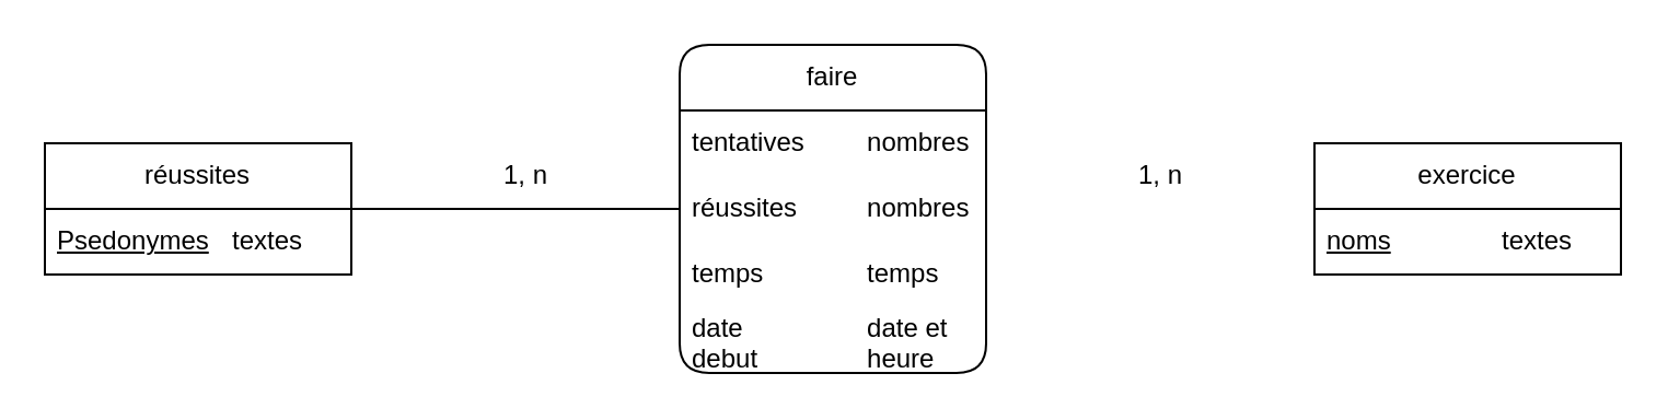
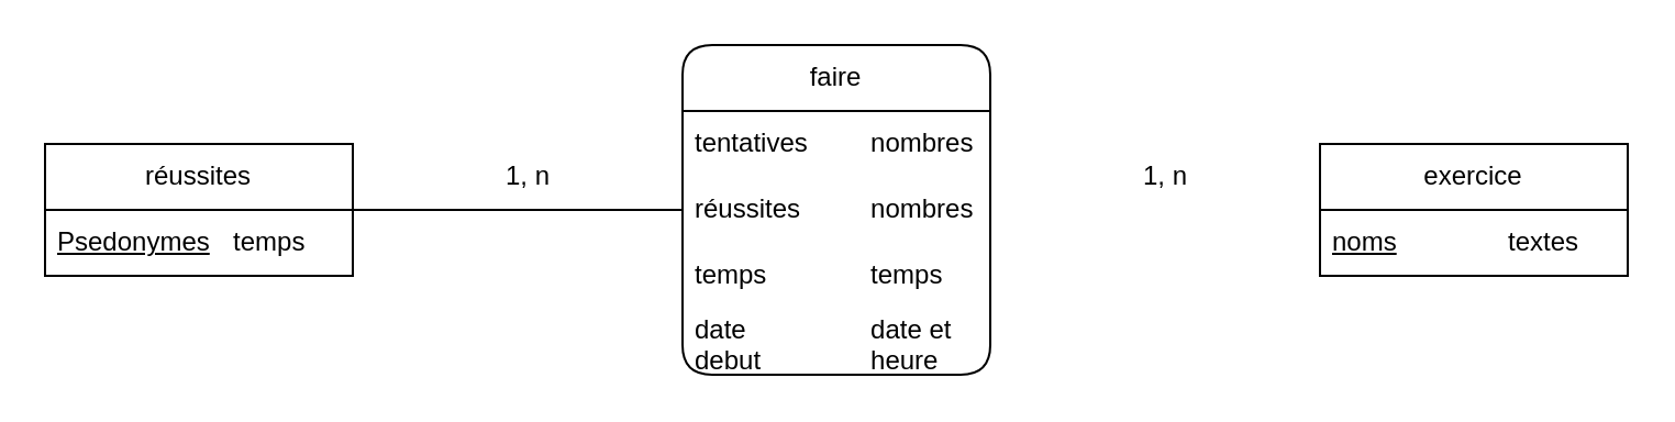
- <mxCell id="3" value="&lt;u&gt;Psedonymes&lt;/u&gt;&lt;span style=&quot;white-space: pre;&quot;&gt;&#09;&lt;/span&gt;textes" style="text;strokeColor=none;fillColor=none;align=left;verticalAlign=middle;spacingLeft=4;spacingRight=4;overflow=hidden;points=[[0,0.5],[1,0.5]];portConstraint=eastwest;rotatable=0;whiteSpace=wrap;html=1;" parent="2" vertex="1"><mxGeometry y="30" width="140" height="30" as="geometry" /></mxCell>
+ <mxCell id="3" value="&lt;u&gt;Psedonymes&lt;/u&gt;&lt;span style=&quot;white-space: pre;&quot;&gt;&#09;&lt;/span&gt;temps" style="text;strokeColor=none;fillColor=none;align=left;verticalAlign=middle;spacingLeft=4;spacingRight=4;overflow=hidden;points=[[0,0.5],[1,0.5]];portConstraint=eastwest;rotatable=0;whiteSpace=wrap;html=1;" parent="2" vertex="1"><mxGeometry y="30" width="140" height="30" as="geometry" /></mxCell>
